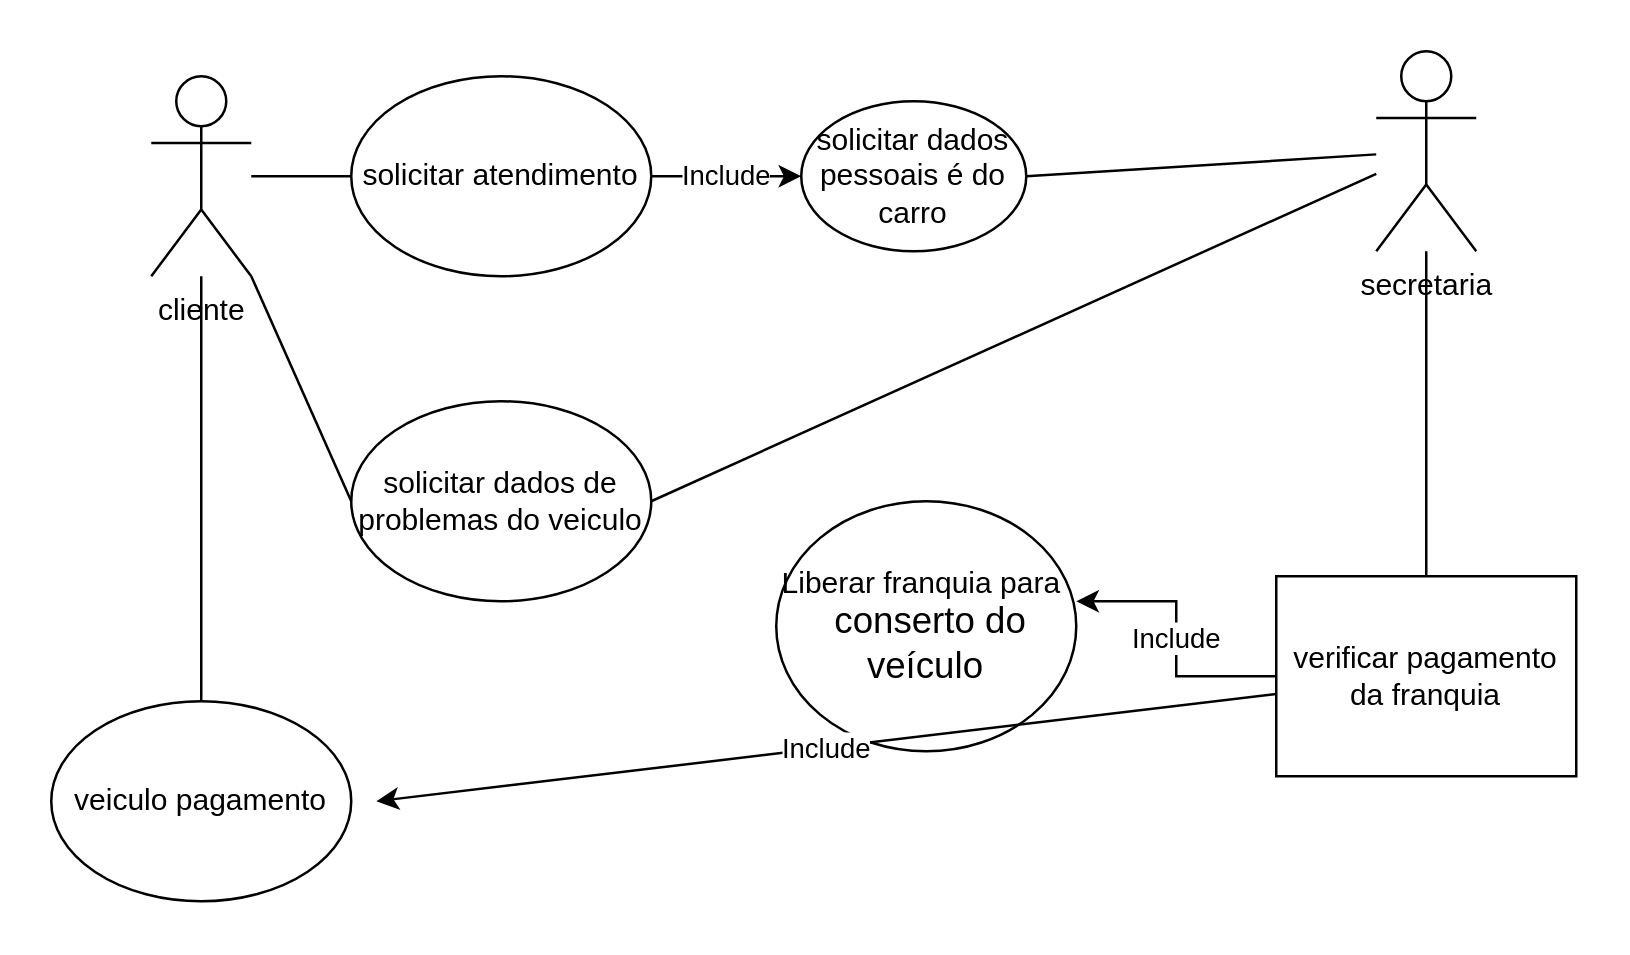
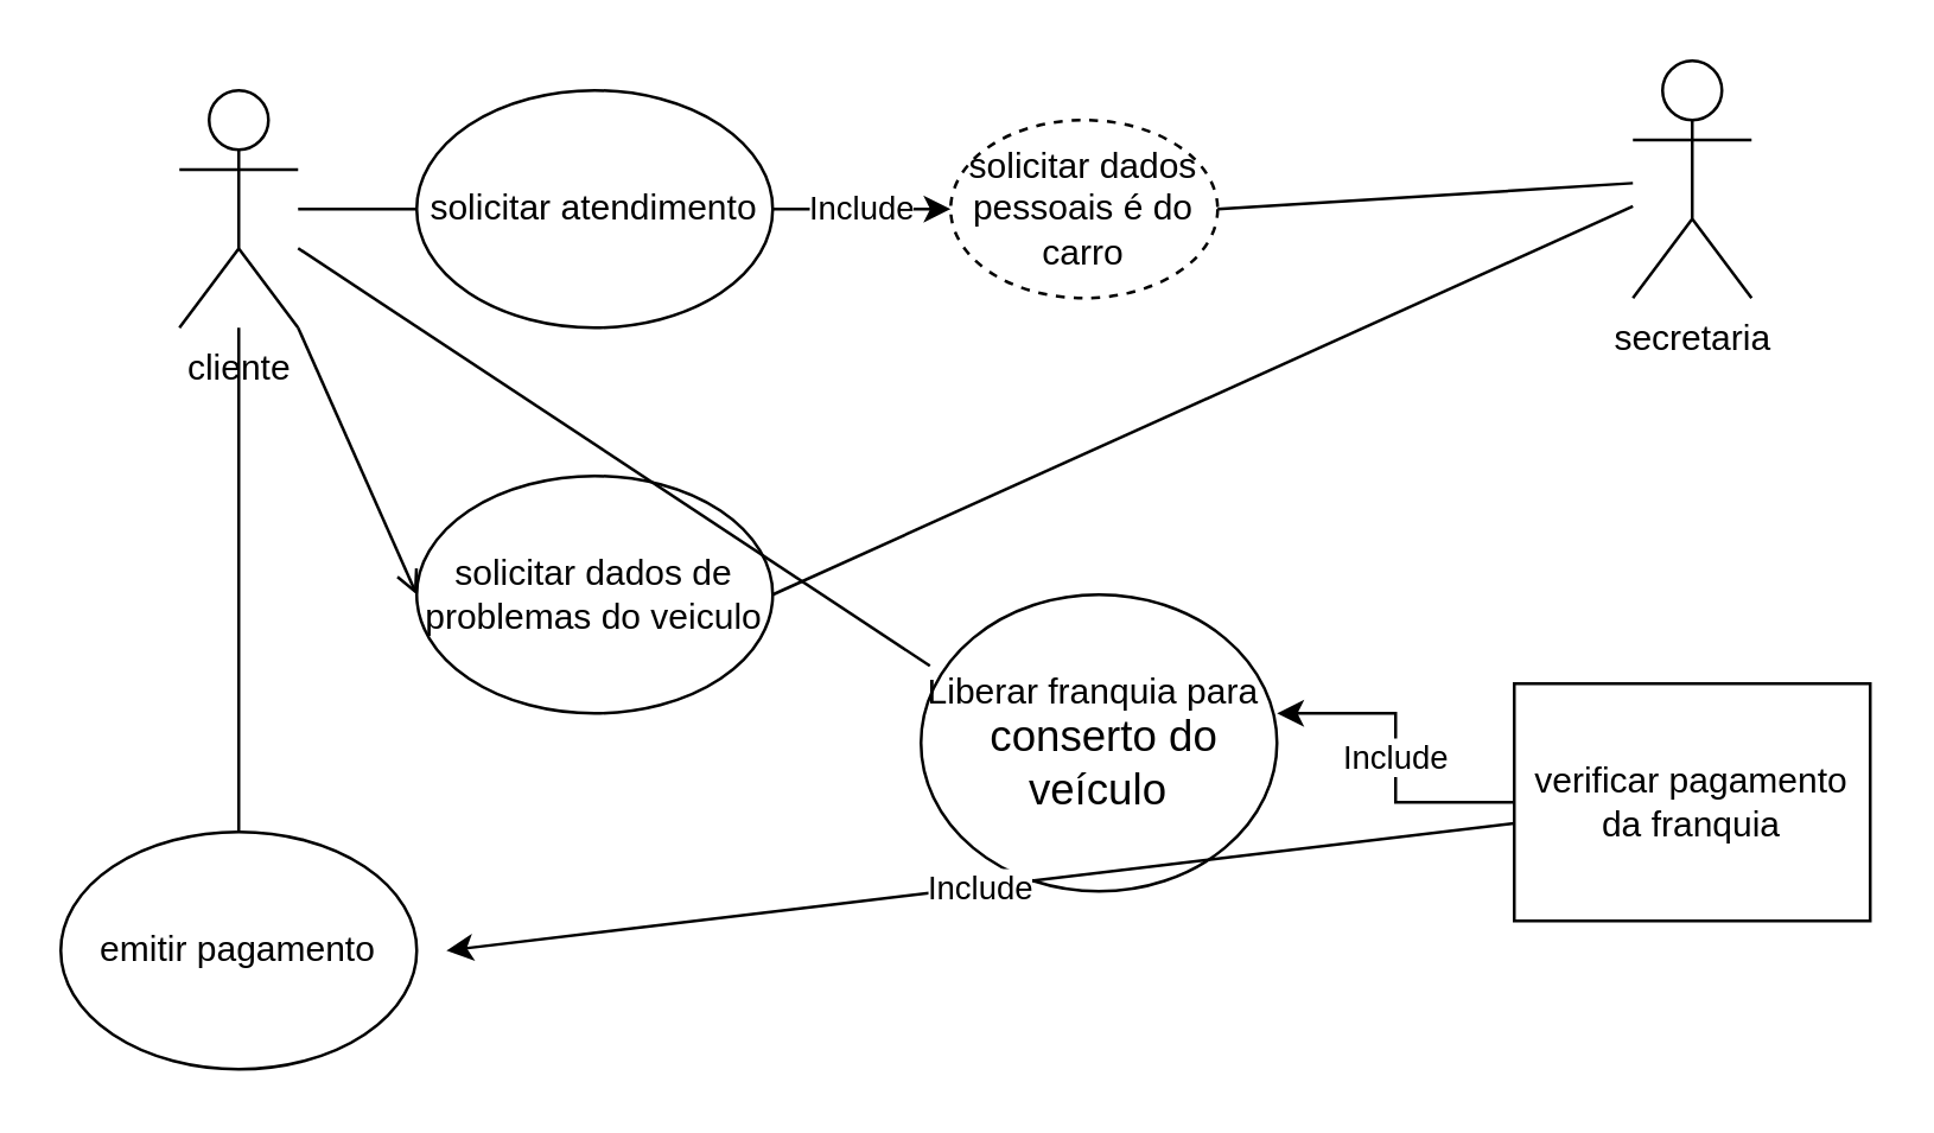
- <mxCell id="10" value="&lt;font style=&quot;vertical-align: inherit&quot;&gt;&lt;font style=&quot;vertical-align: inherit&quot;&gt;solicitar dados pessoais é do carro&lt;/font&gt;&lt;/font&gt;" style="ellipse;whiteSpace=wrap;html=1;" vertex="1" parent="1"><mxGeometry x="320" y="40" width="90" height="60" as="geometry" /></mxCell>
+ <mxCell id="10" value="&lt;font style=&quot;vertical-align: inherit&quot;&gt;&lt;font style=&quot;vertical-align: inherit&quot;&gt;solicitar dados pessoais é do carro&lt;/font&gt;&lt;/font&gt;" style="ellipse;whiteSpace=wrap;html=1;dashed=1;" vertex="1" parent="1"><mxGeometry x="320" y="40" width="90" height="60" as="geometry" /></mxCell>
+ <mxCell id="16" value="" style="endArrow=none;html=1;rounded=0;entryX=0.025;entryY=0.24;entryDx=0;entryDy=0;entryPerimeter=0;" edge="1" parent="1" source="2" target="15"><mxGeometry width="50" height="50" relative="1" as="geometry"><mxPoint x="140" y="180" as="sourcePoint" /><mxPoint x="190" y="130" as="targetPoint" /></mxGeometry></mxCell>
- <mxCell id="14" value="" style="endArrow=none;html=1;rounded=0;exitX=0.5;exitY=0;exitDx=0;exitDy=0;" edge="1" parent="1" source="13" target="6"><mxGeometry width="50" height="50" relative="1" as="geometry"><mxPoint x="530" y="200" as="sourcePoint" /><mxPoint x="580" y="150" as="targetPoint" /></mxGeometry></mxCell>
- <mxCell id="8" value="" style="endArrow=none;html=1;rounded=0;entryX=0;entryY=0.5;entryDx=0;entryDy=0;exitX=1;exitY=1;exitDx=0;exitDy=0;exitPerimeter=0;" edge="1" parent="1" source="2" target="7"><mxGeometry width="50" height="50" relative="1" as="geometry"><mxPoint x="290" y="80" as="sourcePoint" /><mxPoint x="340" y="30" as="targetPoint" /></mxGeometry></mxCell>
+ <mxCell id="8" value="" style="endArrow=open;html=1;rounded=0;entryX=0;entryY=0.5;entryDx=0;entryDy=0;exitX=1;exitY=1;exitDx=0;exitDy=0;exitPerimeter=0;" edge="1" parent="1" source="2" target="7"><mxGeometry width="50" height="50" relative="1" as="geometry"><mxPoint x="290" y="80" as="sourcePoint" /><mxPoint x="340" y="30" as="targetPoint" /></mxGeometry></mxCell>
- <mxCell id="17" value="&lt;font style=&quot;vertical-align: inherit&quot;&gt;&lt;font style=&quot;vertical-align: inherit&quot;&gt;veiculo pagamento&lt;/font&gt;&lt;/font&gt;" style="ellipse;whiteSpace=wrap;html=1;" vertex="1" parent="1"><mxGeometry x="20" y="280" width="120" height="80" as="geometry" /></mxCell>
+ <mxCell id="17" value="&lt;font style=&quot;vertical-align: inherit&quot;&gt;&lt;font style=&quot;vertical-align: inherit&quot;&gt;emitir pagamento&lt;/font&gt;&lt;/font&gt;" style="ellipse;whiteSpace=wrap;html=1;" vertex="1" parent="1"><mxGeometry x="20" y="280" width="120" height="80" as="geometry" /></mxCell>
